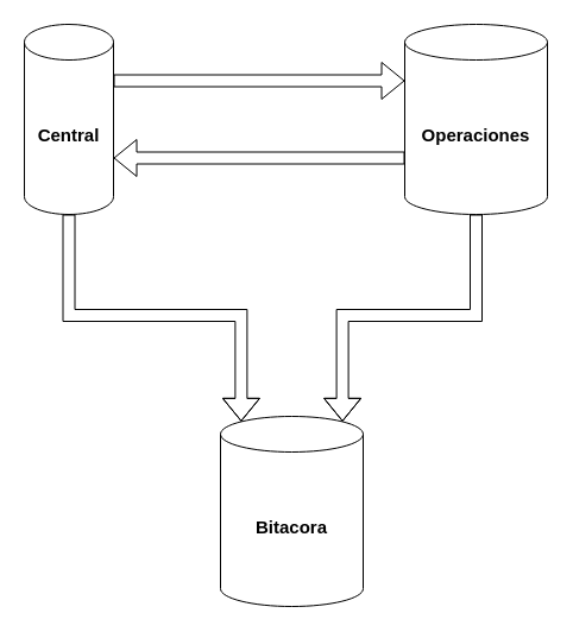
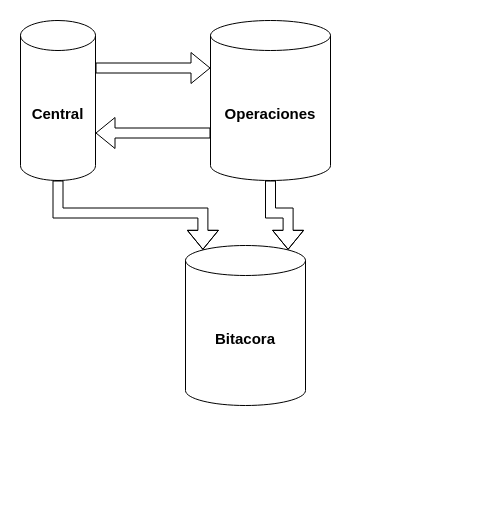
- <mxCell id="3" value="&lt;span style=&quot;font-size: 15px;&quot;&gt;&lt;b style=&quot;font-size: 15px;&quot;&gt;Operaciones&lt;/b&gt;&lt;/span&gt;" style="shape=cylinder3;whiteSpace=wrap;html=1;boundedLbl=1;backgroundOutline=1;size=15;fontStyle=0;fontSize=15;" vertex="1" parent="1"><mxGeometry x="340" y="20" width="120" height="160" as="geometry" /></mxCell>
+ <mxCell id="3" value="&lt;span style=&quot;font-size: 15px;&quot;&gt;&lt;b style=&quot;font-size: 15px;&quot;&gt;Operaciones&lt;/b&gt;&lt;/span&gt;" style="shape=cylinder3;whiteSpace=wrap;html=1;boundedLbl=1;backgroundOutline=1;size=15;fontStyle=0;fontSize=15;" vertex="1" parent="1"><mxGeometry x="210" y="20" width="120" height="160" as="geometry" /></mxCell>
- <mxCell id="4" value="&lt;font style=&quot;font-size: 15px;&quot;&gt;&lt;b style=&quot;font-size: 15px;&quot;&gt;&lt;span style=&quot;font-size: 15px;&quot;&gt;Bitacora&lt;/span&gt;&lt;/b&gt;&lt;/font&gt;" style="shape=cylinder3;whiteSpace=wrap;html=1;boundedLbl=1;backgroundOutline=1;size=15;fontStyle=0;fontSize=15;" vertex="1" parent="1"><mxGeometry x="185" y="350" width="120" height="160" as="geometry" /></mxCell>
+ <mxCell id="4" value="&lt;font style=&quot;font-size: 15px;&quot;&gt;&lt;b style=&quot;font-size: 15px;&quot;&gt;&lt;span style=&quot;font-size: 15px;&quot;&gt;Bitacora&lt;/span&gt;&lt;/b&gt;&lt;/font&gt;" style="shape=cylinder3;whiteSpace=wrap;html=1;boundedLbl=1;backgroundOutline=1;size=15;fontStyle=0;fontSize=15;" vertex="1" parent="1"><mxGeometry x="185" y="245" width="120" height="160" as="geometry" /></mxCell>
